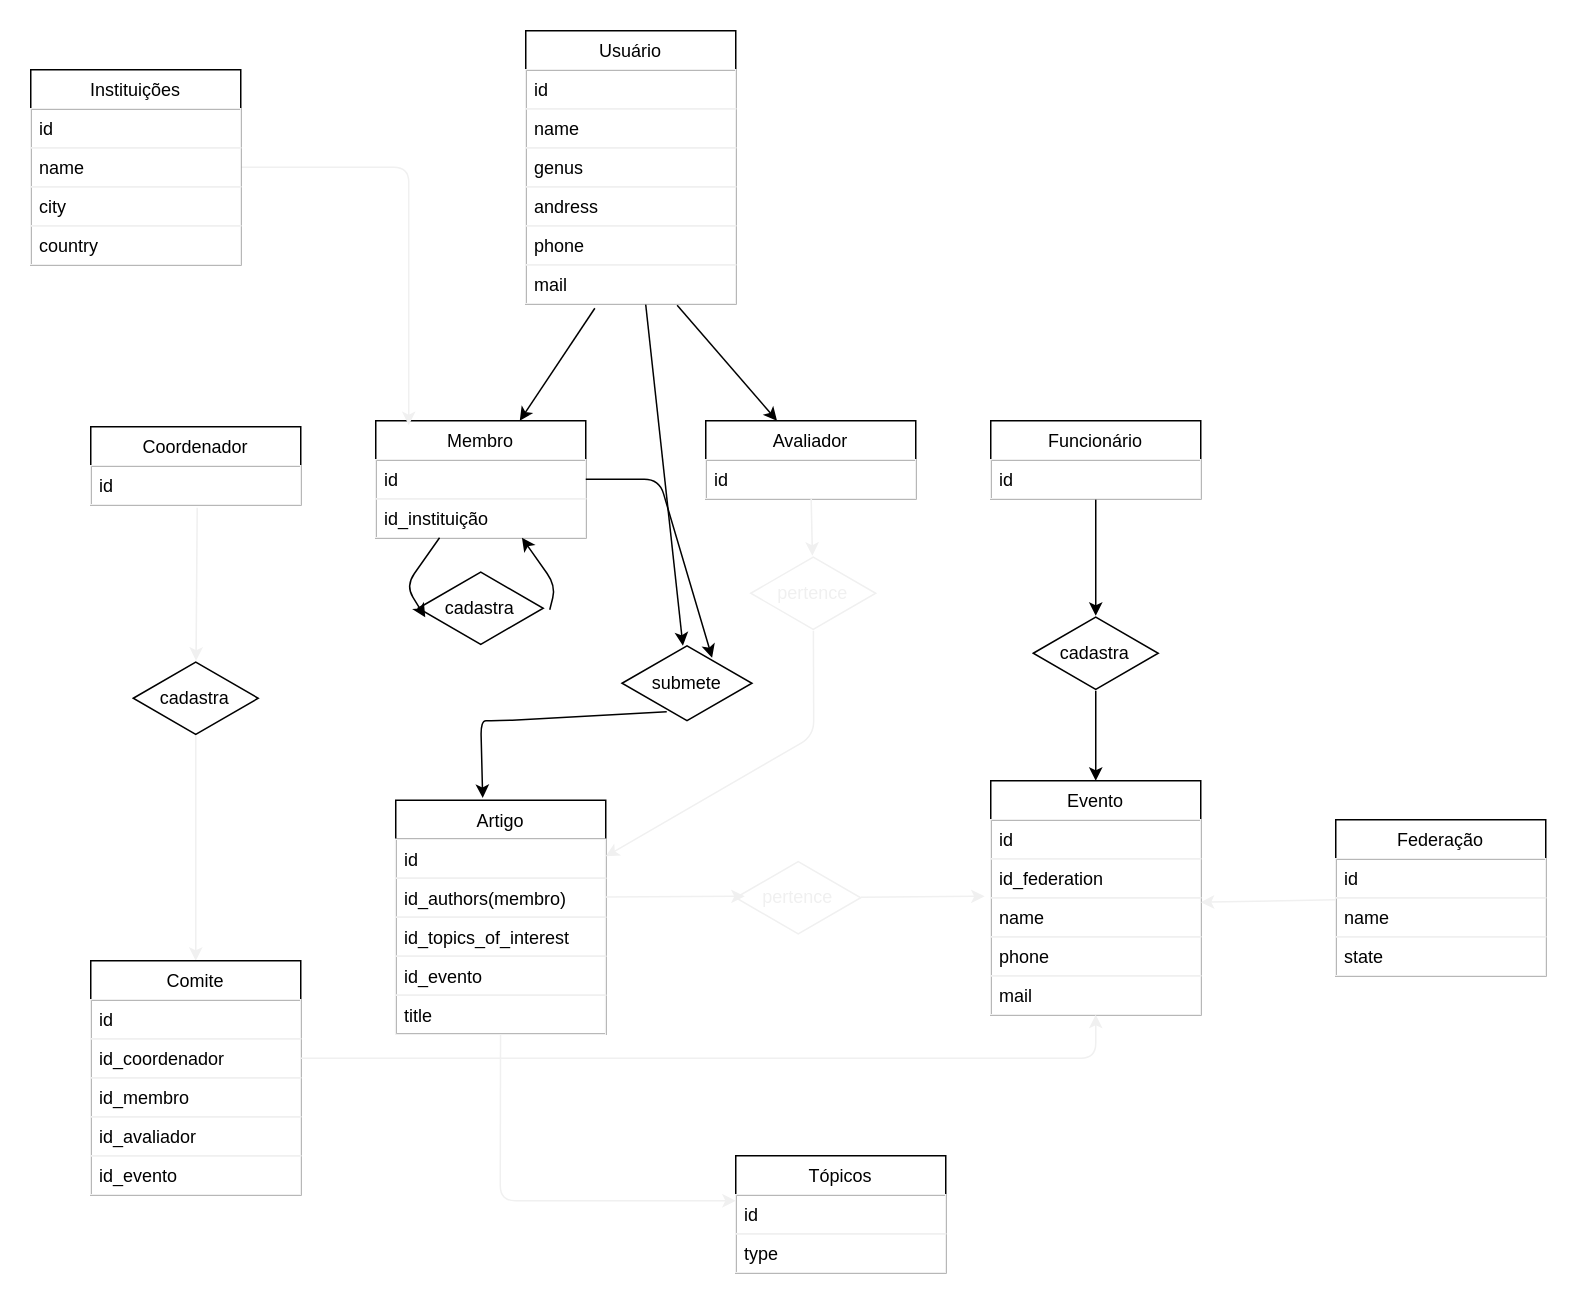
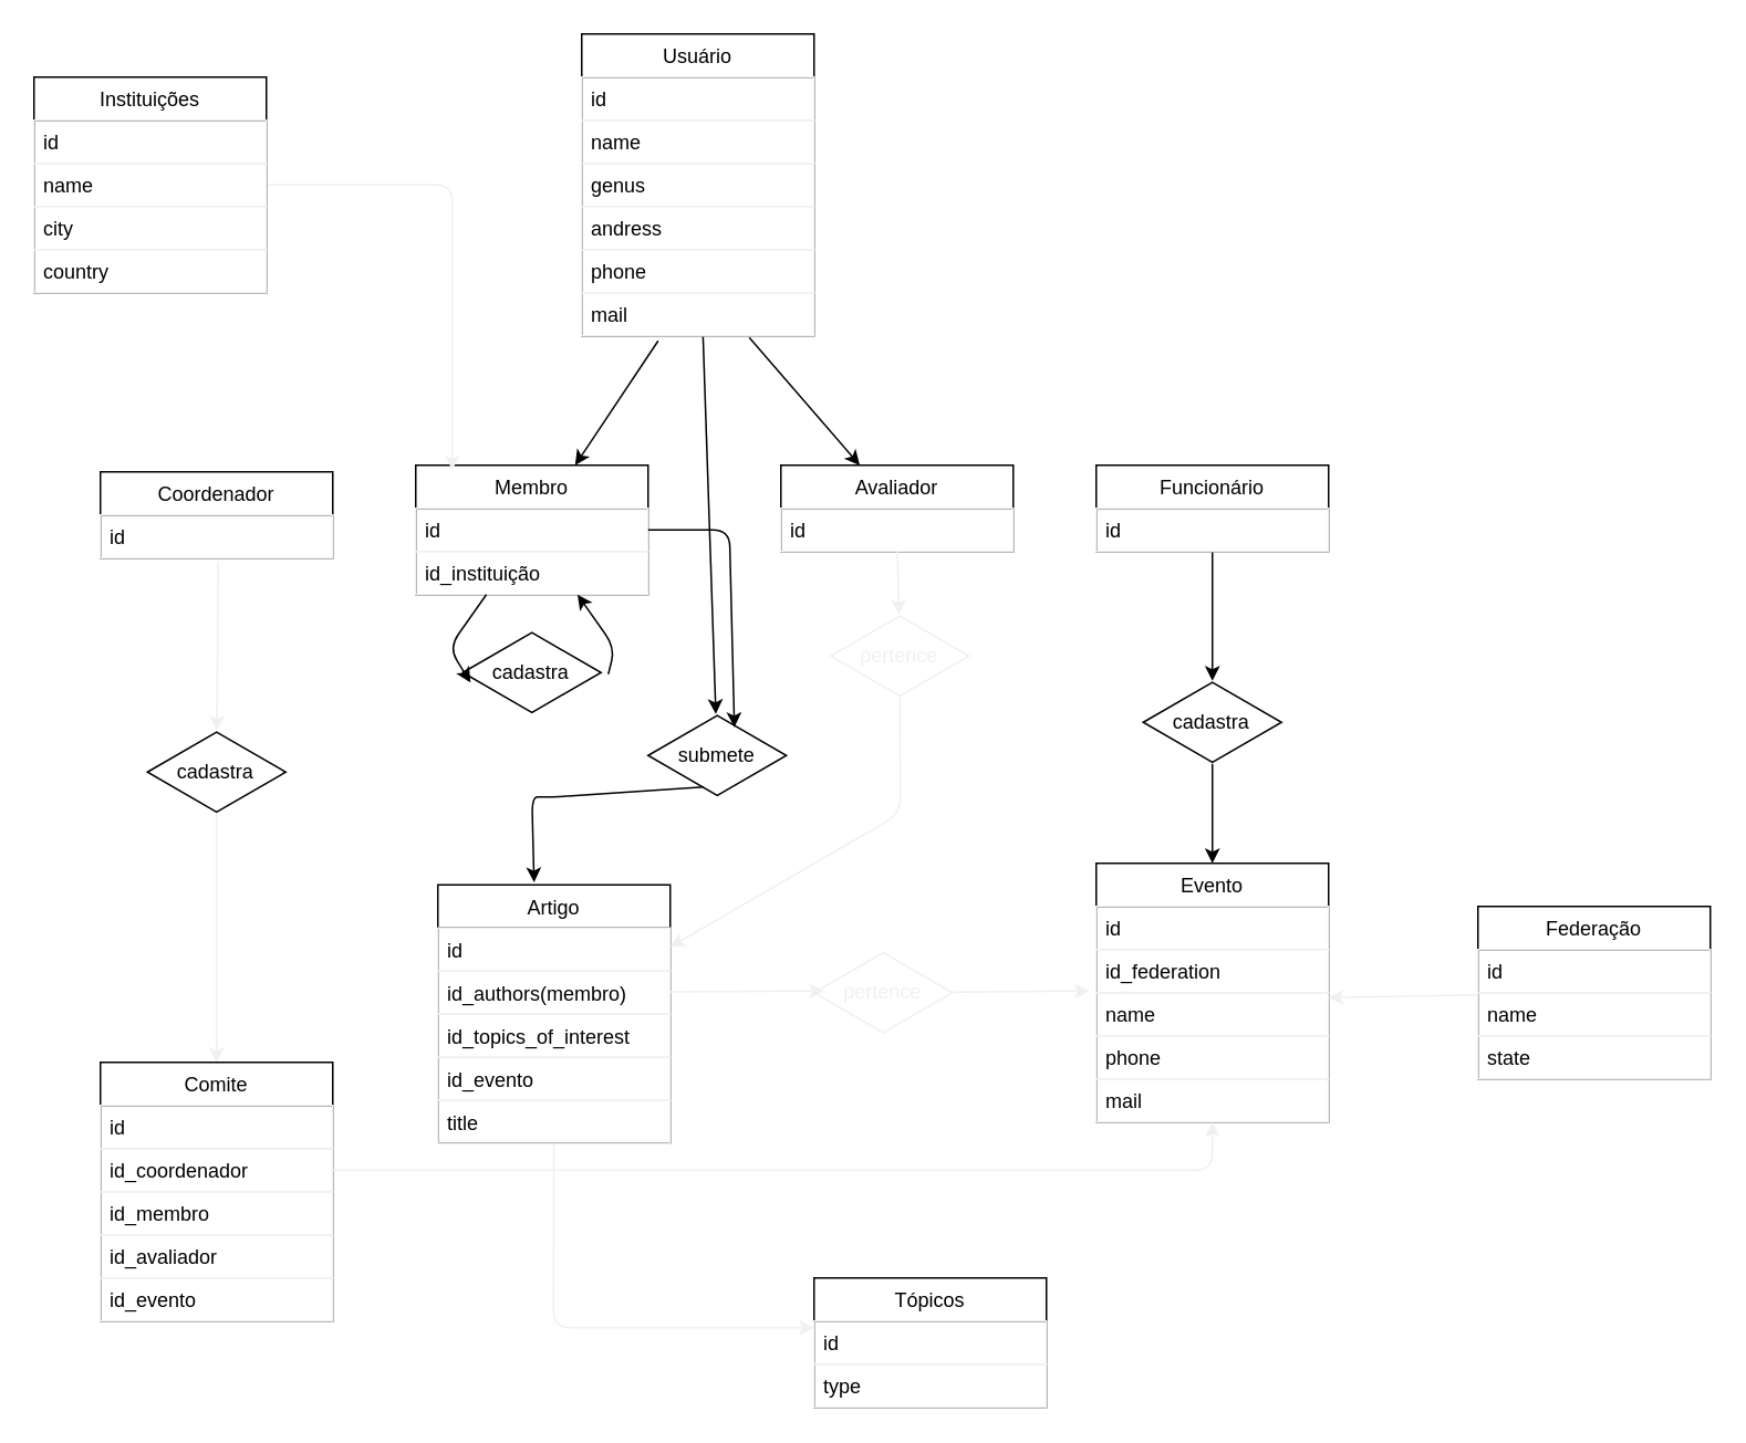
- <mxCell id="40" value="submete" style="html=1;whiteSpace=wrap;aspect=fixed;shape=isoRectangle;fillColor=none;shadow=0;" parent="1" vertex="1"><mxGeometry x="390" y="430" width="135" height="50" as="geometry" /></mxCell>
+ <mxCell id="40" value="submete" style="html=1;whiteSpace=wrap;aspect=fixed;shape=isoRectangle;fillColor=none;shadow=0;" parent="1" vertex="1"><mxGeometry x="390" y="430" width="83.33" height="50" as="geometry" /></mxCell>
